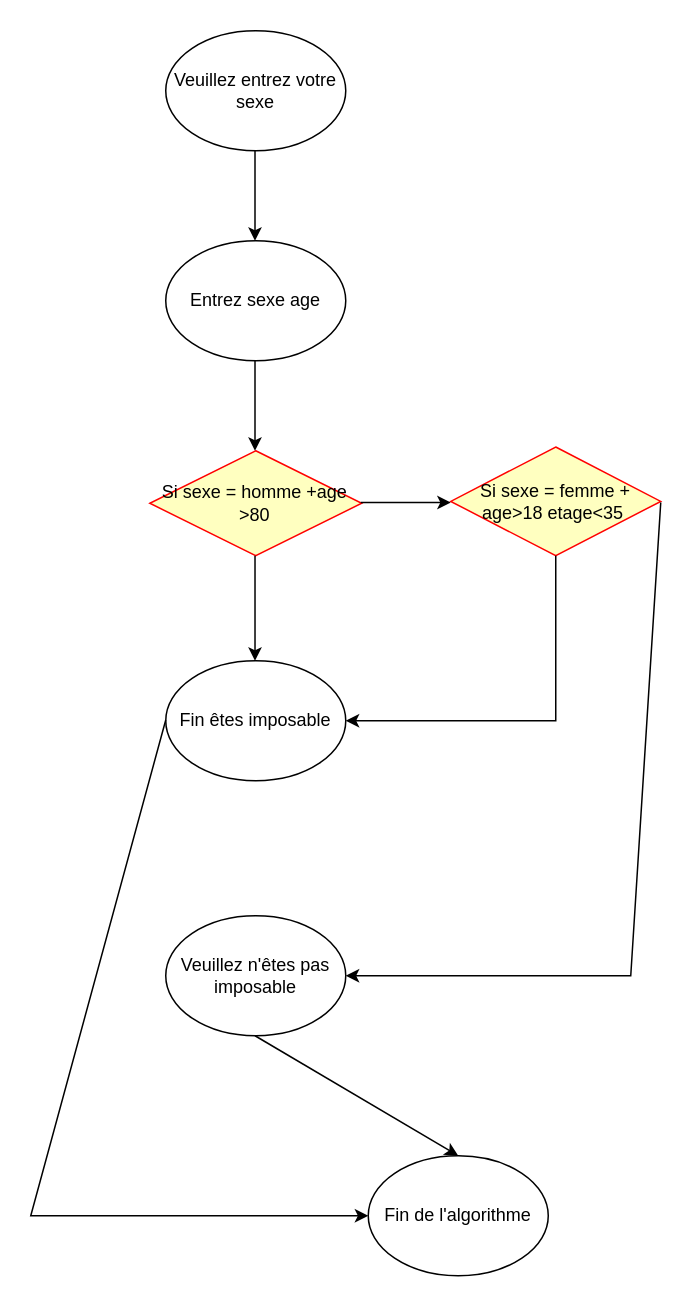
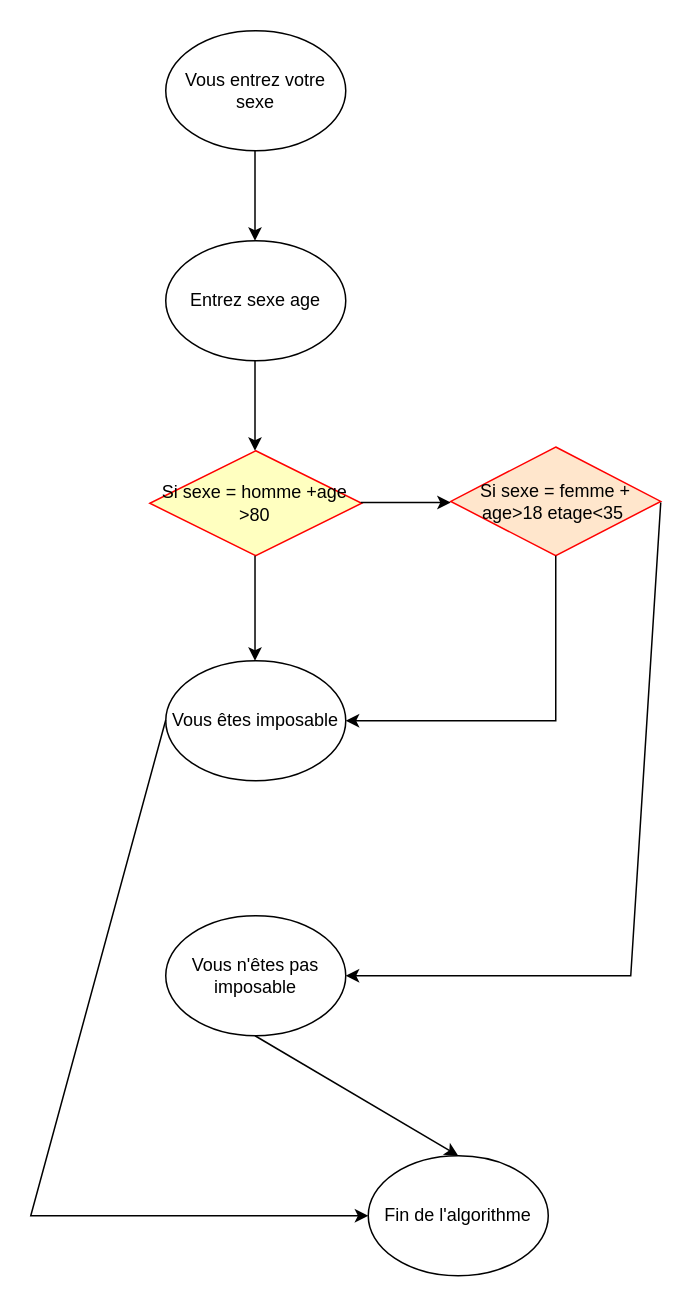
- <mxCell id="2" value="Veuillez entrez votre sexe" style="ellipse;whiteSpace=wrap;html=1;" vertex="1" parent="1"><mxGeometry x="110" y="20" width="120" height="80" as="geometry" /></mxCell>
+ <mxCell id="2" value="Vous entrez votre sexe" style="ellipse;whiteSpace=wrap;html=1;" vertex="1" parent="1"><mxGeometry x="110" y="20" width="120" height="80" as="geometry" /></mxCell>
- <mxCell id="9" value="Si sexe = femme + age&amp;gt;18 etage&amp;lt;35&amp;nbsp;" style="rhombus;whiteSpace=wrap;html=1;fontColor=#000000;fillColor=#ffffc0;strokeColor=#ff0000;" vertex="1" parent="1"><mxGeometry x="300" y="297.5" width="140" height="72.5" as="geometry" /></mxCell>
+ <mxCell id="9" value="Si sexe = femme + age&amp;gt;18 etage&amp;lt;35&amp;nbsp;" style="rhombus;whiteSpace=wrap;html=1;fontColor=#000000;fillColor=#ffe6cc;strokeColor=#ff0000;" vertex="1" parent="1"><mxGeometry x="300" y="297.5" width="140" height="72.5" as="geometry" /></mxCell>
- <mxCell id="7" value="Fin êtes imposable" style="ellipse;whiteSpace=wrap;html=1;" vertex="1" parent="1"><mxGeometry x="110.01" y="440" width="120" height="80" as="geometry" /></mxCell>
+ <mxCell id="7" value="Vous êtes imposable" style="ellipse;whiteSpace=wrap;html=1;" vertex="1" parent="1"><mxGeometry x="110.01" y="440" width="120" height="80" as="geometry" /></mxCell>
- <mxCell id="13" value="Veuillez n'êtes pas imposable" style="ellipse;whiteSpace=wrap;html=1;" vertex="1" parent="1"><mxGeometry x="110" y="610" width="120" height="80" as="geometry" /></mxCell>
+ <mxCell id="13" value="Vous n'êtes pas imposable" style="ellipse;whiteSpace=wrap;html=1;" vertex="1" parent="1"><mxGeometry x="110" y="610" width="120" height="80" as="geometry" /></mxCell>
